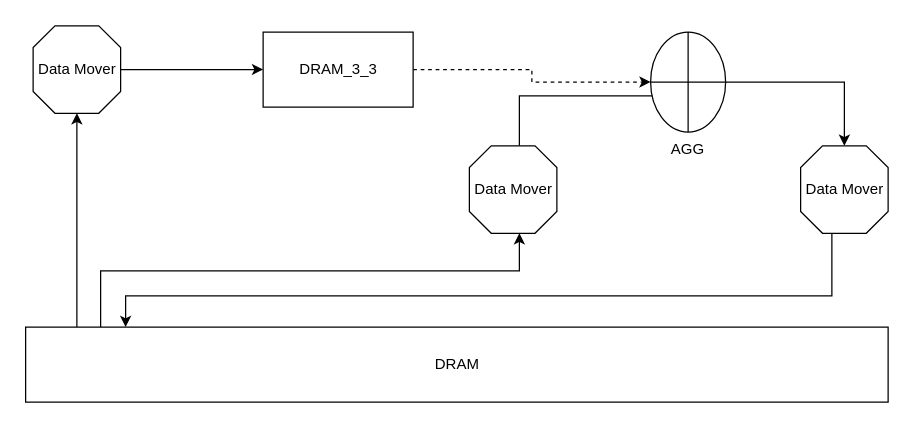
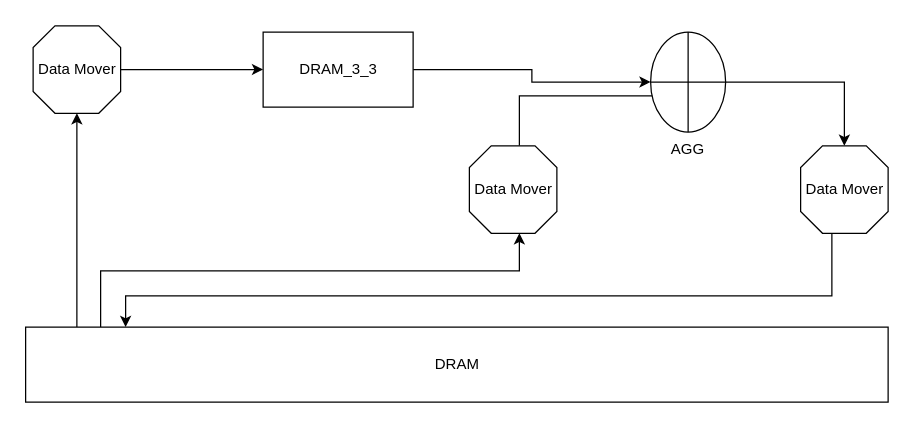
- <mxCell id="7" style="edgeStyle=orthogonalEdgeStyle;rounded=0;orthogonalLoop=1;jettySize=auto;html=1;entryX=0;entryY=0.5;entryDx=0;entryDy=0;dashed=1;" edge="1" parent="1" source="8" target="12"><mxGeometry relative="1" as="geometry" /></mxCell>
+ <mxCell id="7" style="edgeStyle=orthogonalEdgeStyle;rounded=0;orthogonalLoop=1;jettySize=auto;html=1;entryX=0;entryY=0.5;entryDx=0;entryDy=0;" edge="1" parent="1" source="8" target="12"><mxGeometry relative="1" as="geometry" /></mxCell>
